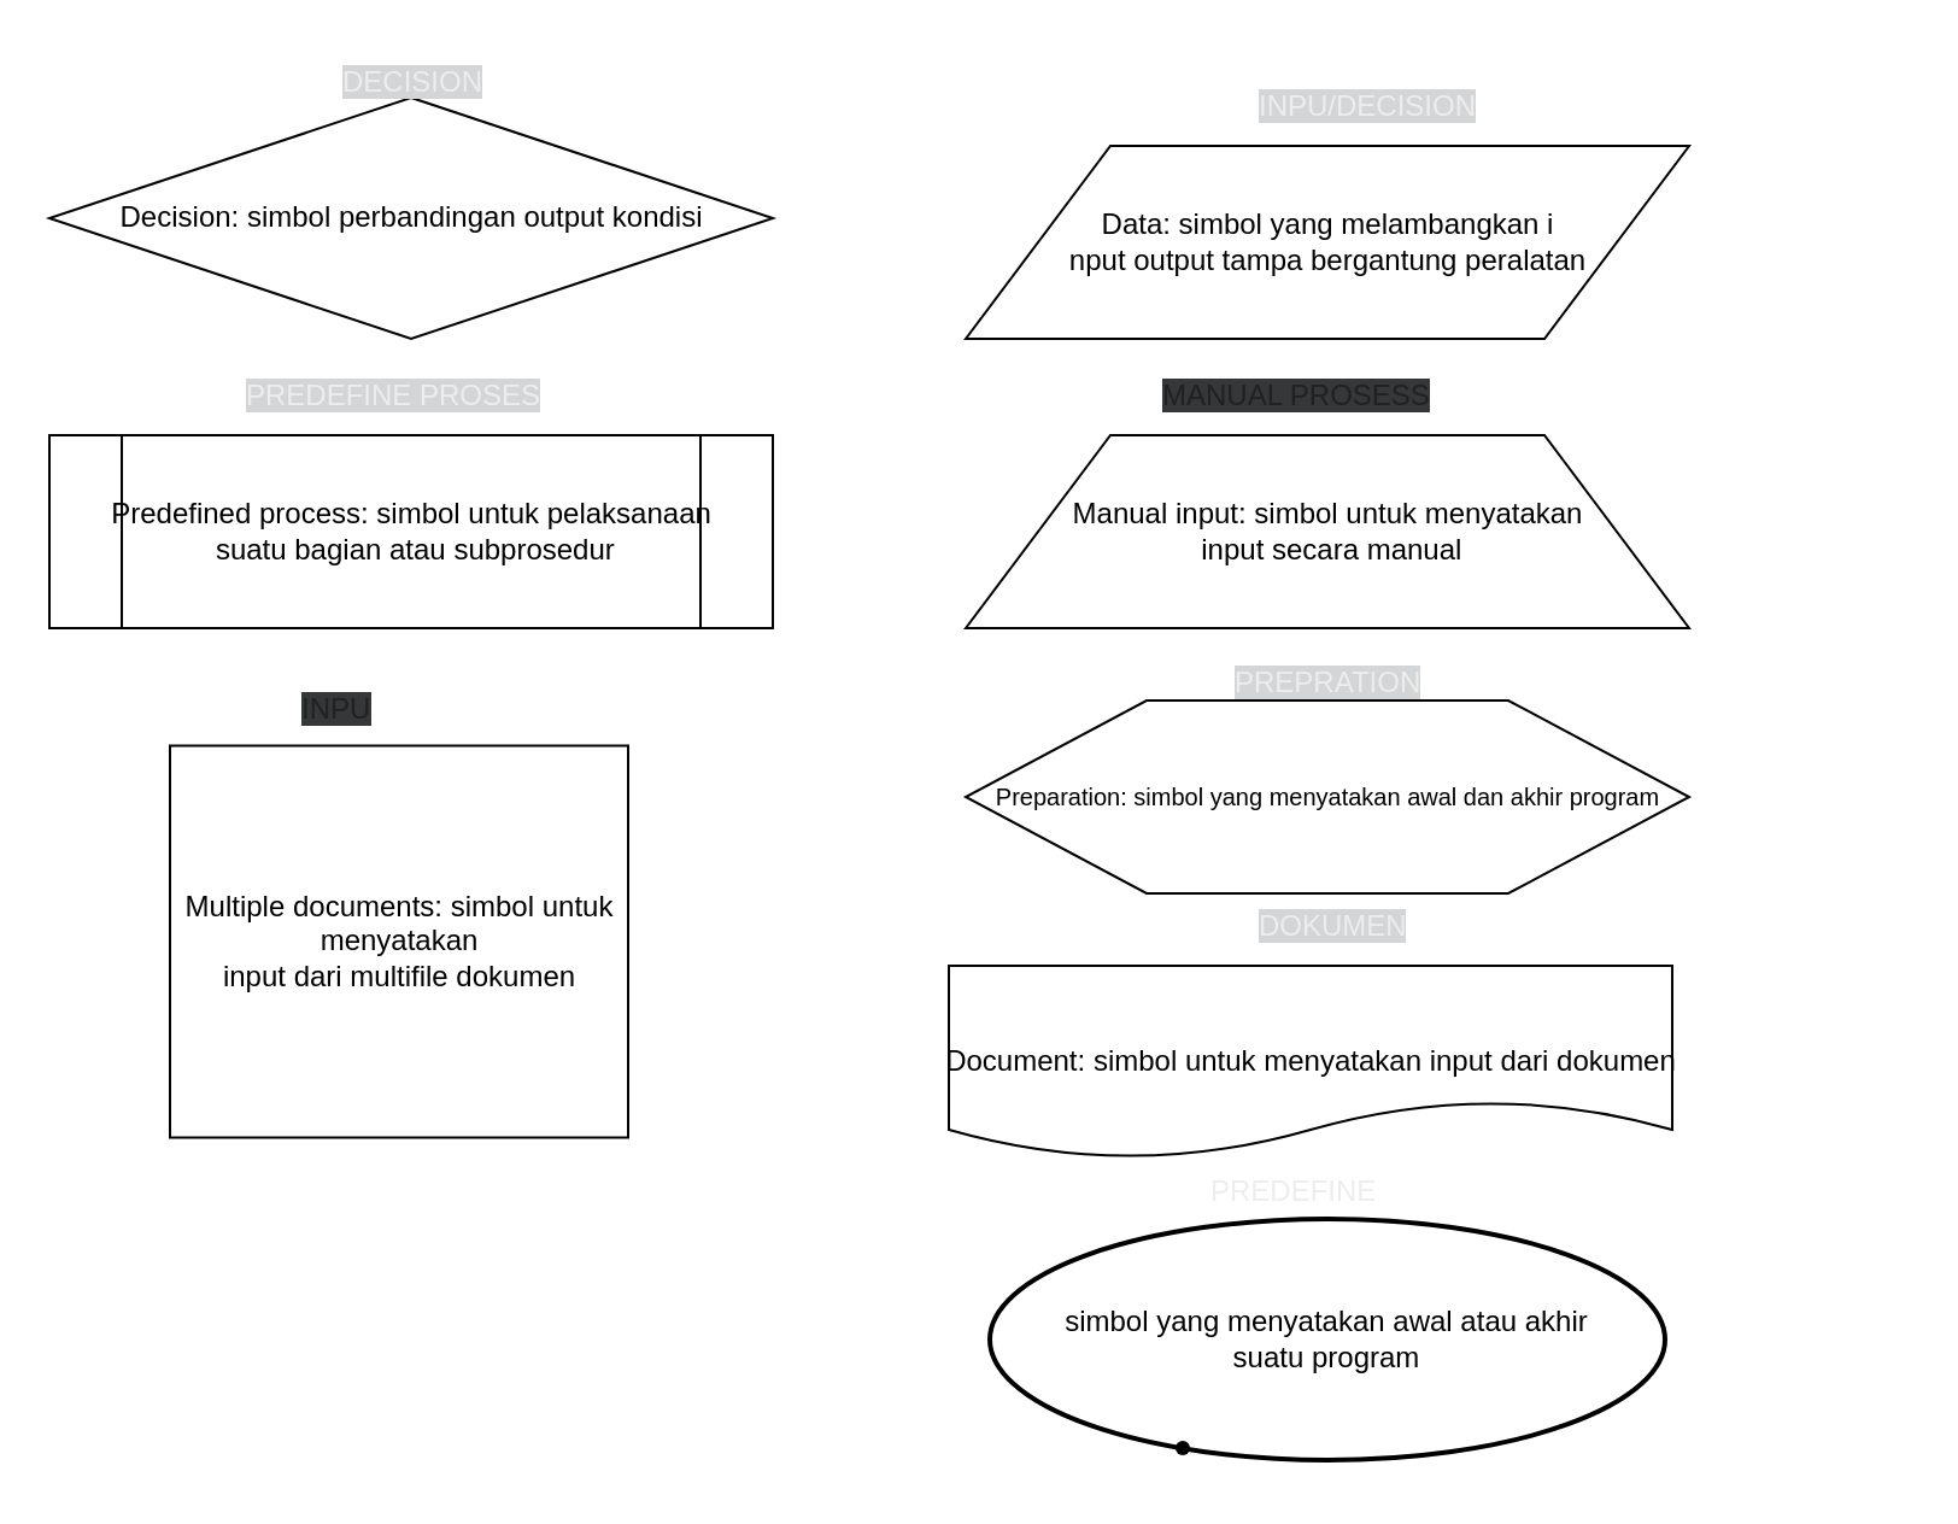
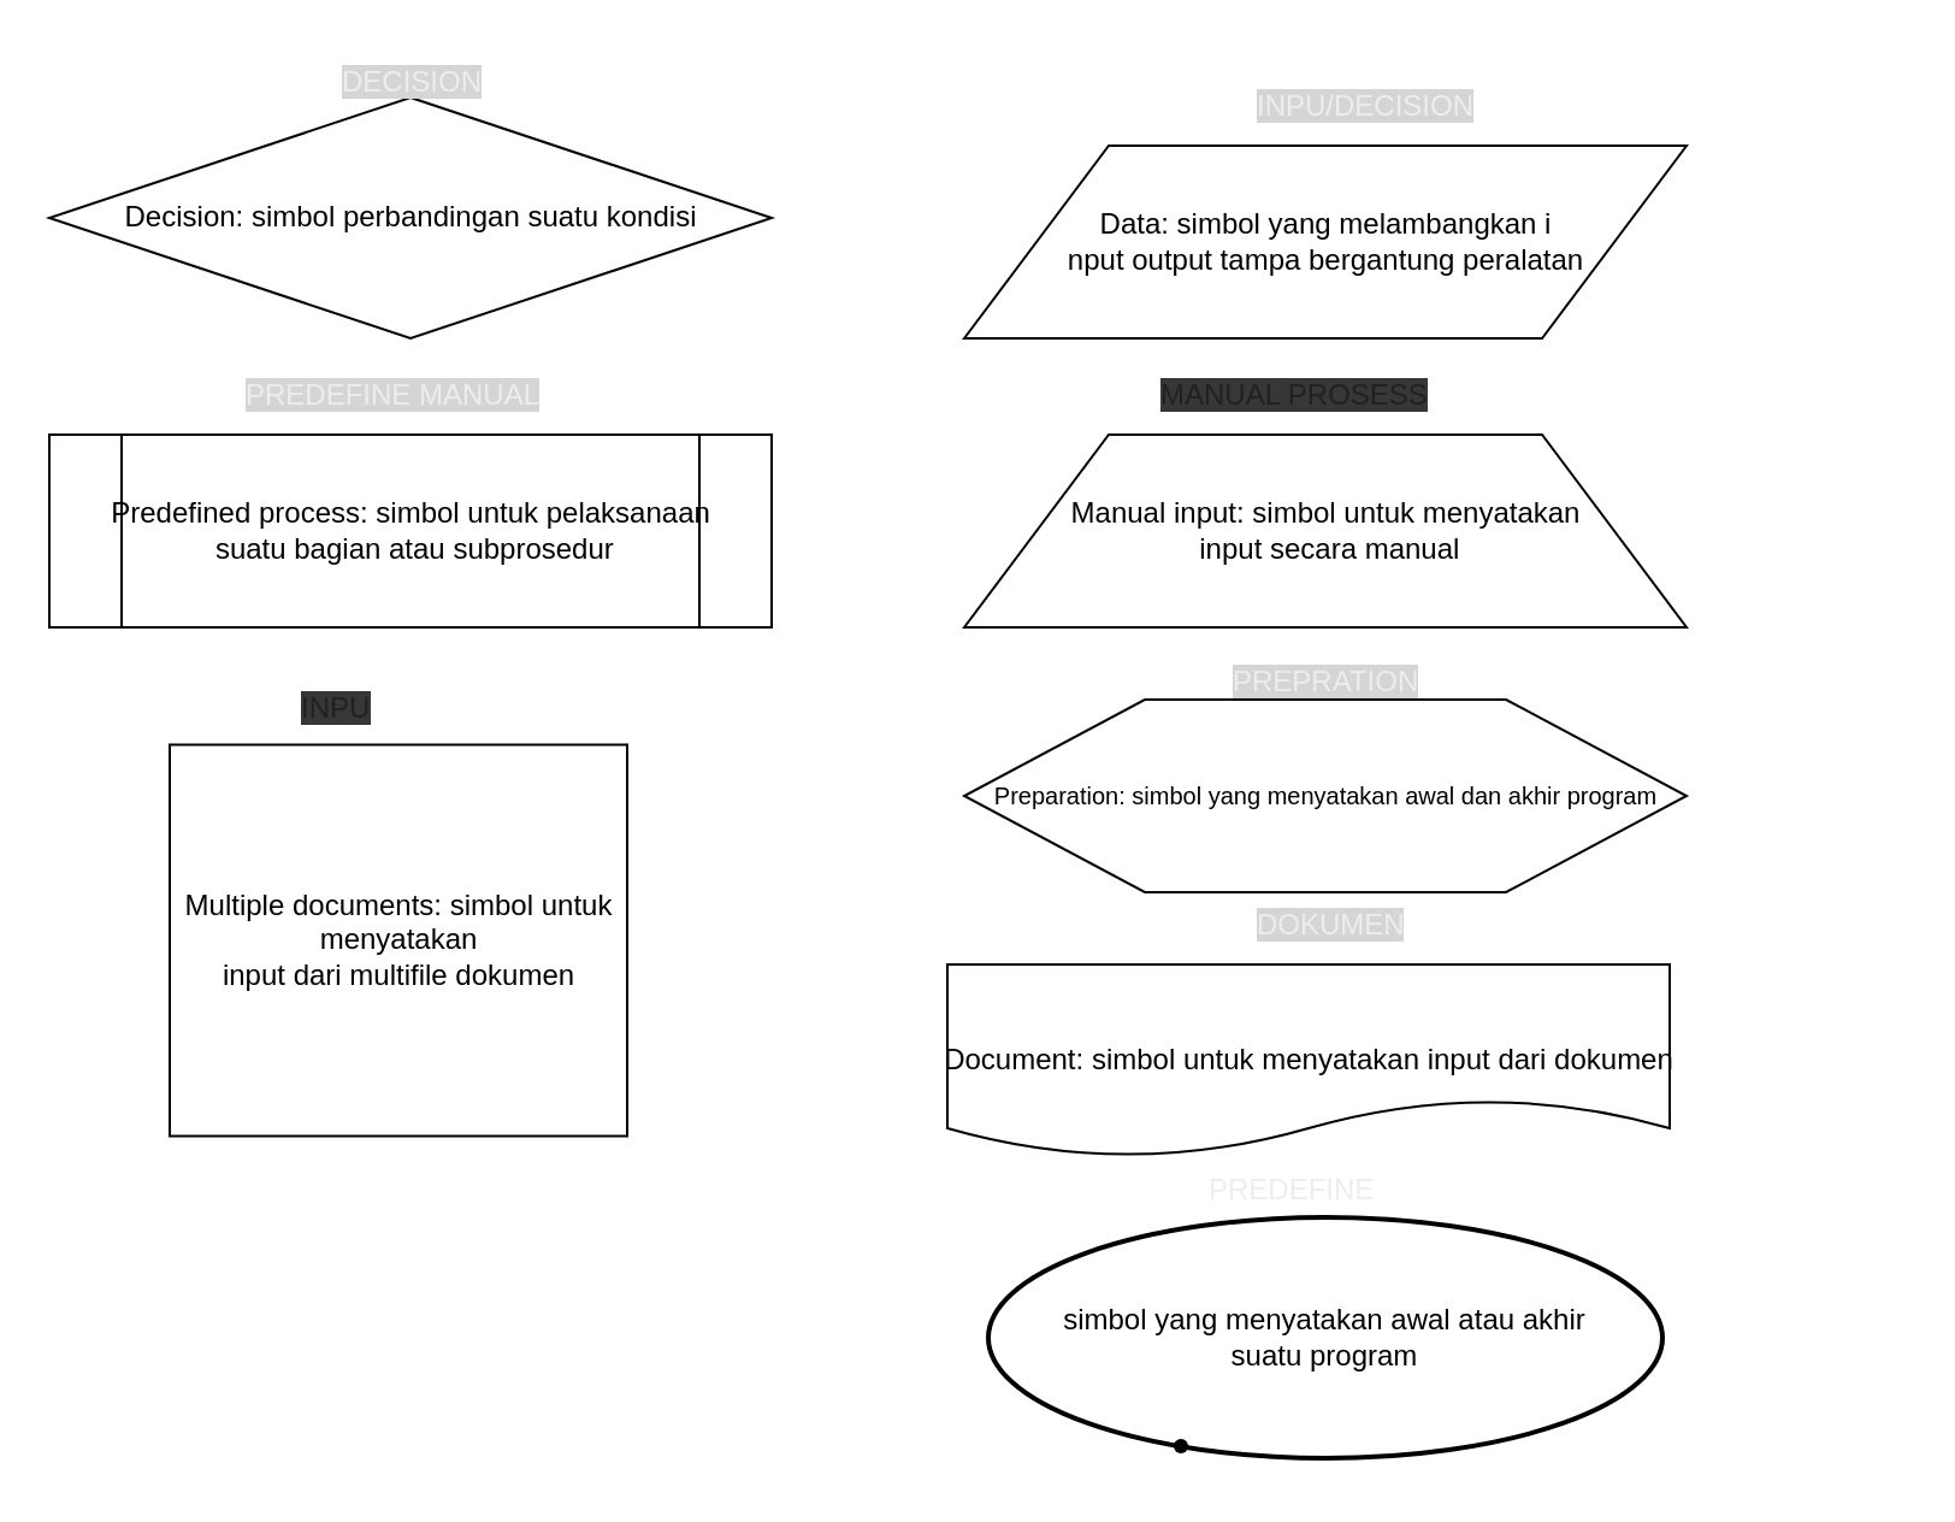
- <mxCell id="2" value="&lt;font style=&quot;color: light-dark(rgb(0, 0, 0), rgb(0, 0, 0));&quot;&gt;Decision: simbol perbandingan output kondisi&lt;/font&gt;" style="shape=rhombus;html=1;fillColor=none;strokeColor=light-dark(#000000,#000000);" vertex="1" parent="1"><mxGeometry x="20" y="40" width="300" height="100" as="geometry" /></mxCell>
+ <mxCell id="2" value="&lt;font style=&quot;color: light-dark(rgb(0, 0, 0), rgb(0, 0, 0));&quot;&gt;Decision: simbol perbandingan suatu kondisi&lt;/font&gt;" style="shape=rhombus;html=1;fillColor=none;strokeColor=light-dark(#000000,#000000);" vertex="1" parent="1"><mxGeometry x="20" y="40" width="300" height="100" as="geometry" /></mxCell>
- <mxCell id="15" value="&lt;div style=&quot;text-align: center;&quot;&gt;&lt;font face=&quot;Helvetica&quot; color=&quot;#ededed&quot;&gt;&lt;span style=&quot;text-wrap-mode: nowrap; background-color: light-dark(rgb(211, 213, 214), transparent);&quot;&gt;PREDEFINE PROSES&lt;/span&gt;&lt;/font&gt;&lt;/div&gt;" style="text;whiteSpace=wrap;html=1;fontFamily=Architects Daughter;fontSource=https%3A%2F%2Ffonts.googleapis.com%2Fcss%3Ffamily%3DArchitects%2BDaughter;" vertex="1" parent="1"><mxGeometry x="100" y="150" width="270" height="40" as="geometry" /></mxCell>
+ <mxCell id="15" value="&lt;div style=&quot;text-align: center;&quot;&gt;&lt;font face=&quot;Helvetica&quot; color=&quot;#ededed&quot;&gt;&lt;span style=&quot;text-wrap-mode: nowrap; background-color: light-dark(rgb(211, 213, 214), transparent);&quot;&gt;PREDEFINE MANUAL&lt;/span&gt;&lt;/font&gt;&lt;/div&gt;" style="text;whiteSpace=wrap;html=1;fontFamily=Architects Daughter;fontSource=https%3A%2F%2Ffonts.googleapis.com%2Fcss%3Ffamily%3DArchitects%2BDaughter;" vertex="1" parent="1"><mxGeometry x="100" y="150" width="270" height="40" as="geometry" /></mxCell>
